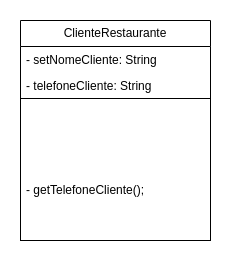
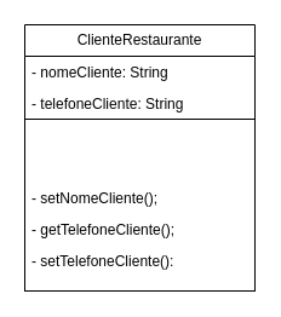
- <mxCell id="3" value="- setNomeCliente: String&lt;div&gt;&lt;br&gt;&lt;/div&gt;" style="text;strokeColor=none;fillColor=none;align=left;verticalAlign=top;spacingLeft=4;spacingRight=4;overflow=hidden;rotatable=0;points=[[0,0.5],[1,0.5]];portConstraint=eastwest;whiteSpace=wrap;html=1;" vertex="1" parent="2"><mxGeometry y="26" width="190" height="26" as="geometry" /></mxCell>
+ <mxCell id="3" value="- nomeCliente: String&lt;div&gt;&lt;br&gt;&lt;/div&gt;" style="text;strokeColor=none;fillColor=none;align=left;verticalAlign=top;spacingLeft=4;spacingRight=4;overflow=hidden;rotatable=0;points=[[0,0.5],[1,0.5]];portConstraint=eastwest;whiteSpace=wrap;html=1;" vertex="1" parent="2"><mxGeometry y="26" width="190" height="26" as="geometry" /></mxCell>
+ <mxCell id="6" value="&lt;div&gt;- setNomeCliente();&lt;/div&gt;" style="text;strokeColor=none;fillColor=none;align=left;verticalAlign=top;spacingLeft=4;spacingRight=4;overflow=hidden;rotatable=0;points=[[0,0.5],[1,0.5]];portConstraint=eastwest;whiteSpace=wrap;html=1;" vertex="1" parent="1"><mxGeometry x="20" y="150" width="190" height="26" as="geometry" /></mxCell>
+ <mxCell id="8" value="- setTelefoneCliente():&lt;div&gt;&lt;br&gt;&lt;/div&gt;" style="text;strokeColor=none;fillColor=none;align=left;verticalAlign=top;spacingLeft=4;spacingRight=4;overflow=hidden;rotatable=0;points=[[0,0.5],[1,0.5]];portConstraint=eastwest;whiteSpace=wrap;html=1;" vertex="1" parent="1"><mxGeometry x="20" y="202" width="190" height="26" as="geometry" /></mxCell>
